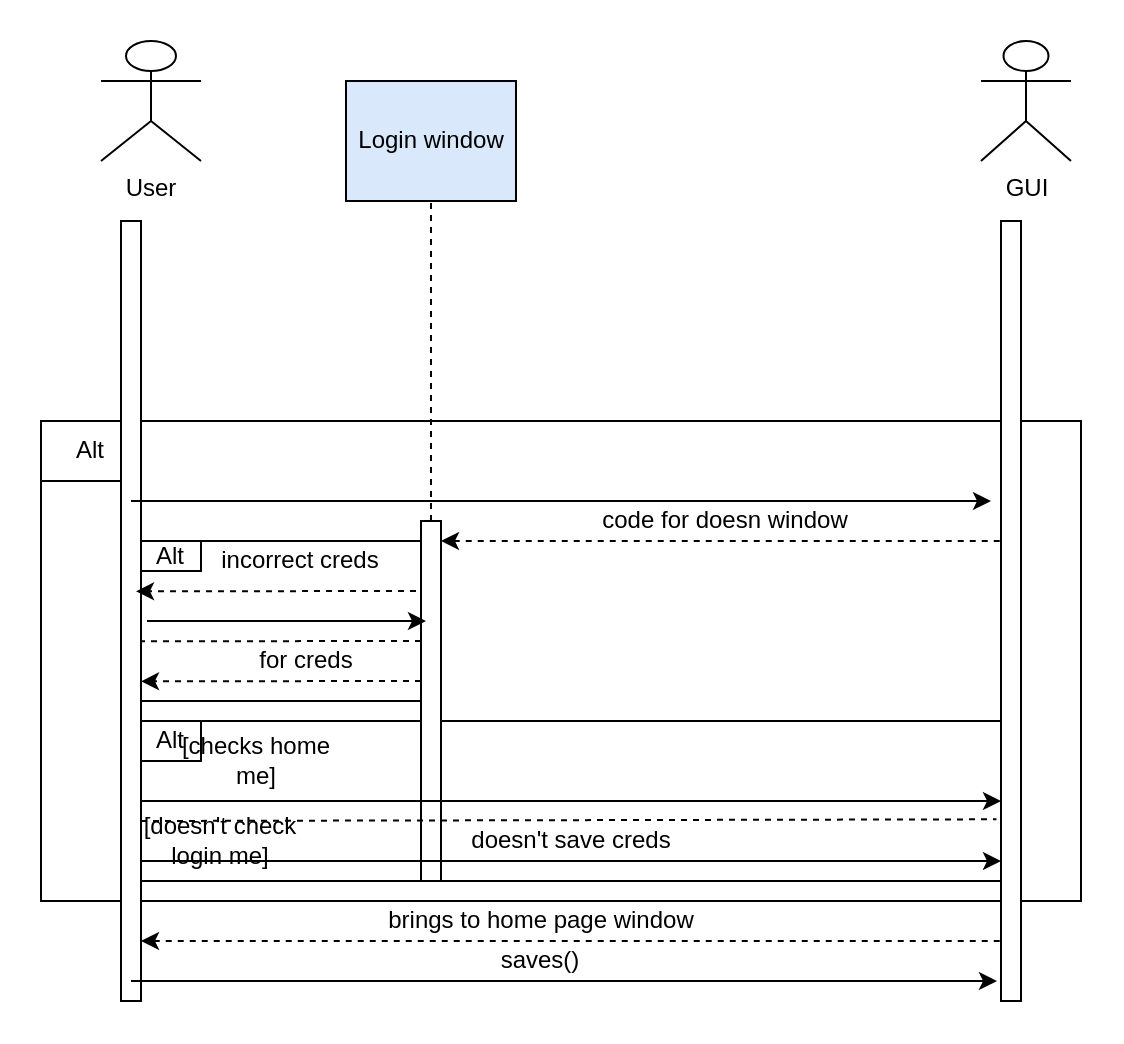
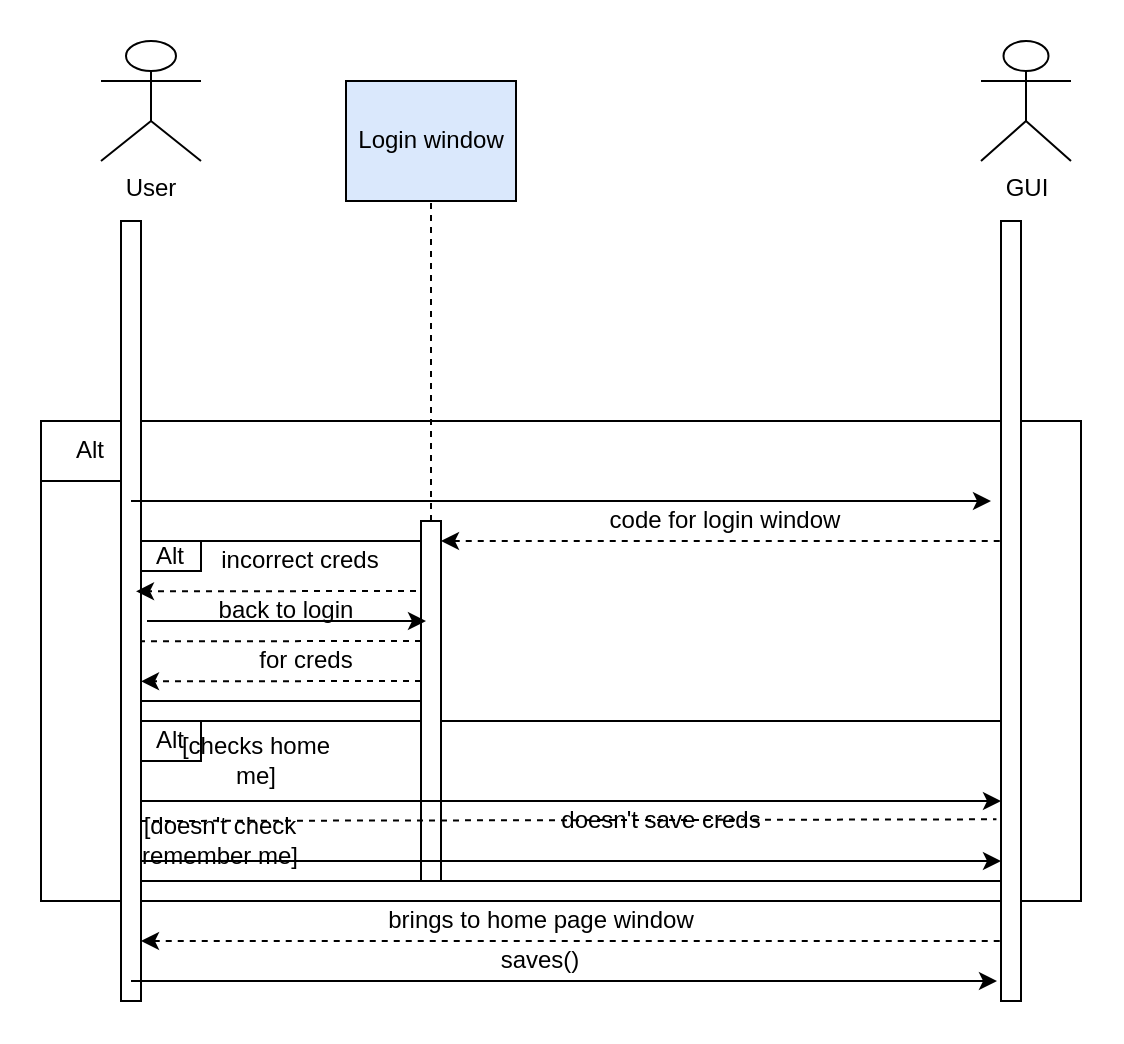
- <mxCell id="9" value="code for doesn window" style="text;html=1;strokeColor=none;fillColor=none;align=center;verticalAlign=middle;whiteSpace=wrap;rounded=0;" vertex="1" parent="1"><mxGeometry x="295" y="250" width="135" height="20" as="geometry" /></mxCell>
+ <mxCell id="9" value="code for login window" style="text;html=1;strokeColor=none;fillColor=none;align=center;verticalAlign=middle;whiteSpace=wrap;rounded=0;" vertex="1" parent="1"><mxGeometry x="295" y="250" width="135" height="20" as="geometry" /></mxCell>
+ <mxCell id="31" value="back to login" style="text;html=1;strokeColor=none;fillColor=none;align=center;verticalAlign=middle;whiteSpace=wrap;rounded=0;" vertex="1" parent="1"><mxGeometry x="92.5" y="295" width="100" height="20" as="geometry" /></mxCell>
- <mxCell id="16" value="[doesn't check login me]" style="text;html=1;strokeColor=none;fillColor=none;align=center;verticalAlign=middle;whiteSpace=wrap;rounded=0;" vertex="1" parent="1"><mxGeometry x="60" y="410" width="100" height="20" as="geometry" /></mxCell>
+ <mxCell id="16" value="[doesn't check remember me]" style="text;html=1;strokeColor=none;fillColor=none;align=center;verticalAlign=middle;whiteSpace=wrap;rounded=0;" vertex="1" parent="1"><mxGeometry x="60" y="410" width="100" height="20" as="geometry" /></mxCell>
- <mxCell id="26" value="doesn't save creds" style="text;html=1;strokeColor=none;fillColor=none;align=center;verticalAlign=middle;whiteSpace=wrap;rounded=0;" vertex="1" parent="1"><mxGeometry x="232.5" y="410" width="105" height="20" as="geometry" /></mxCell>
+ <mxCell id="26" value="doesn't save creds" style="text;html=1;strokeColor=none;fillColor=none;align=center;verticalAlign=middle;whiteSpace=wrap;rounded=0;" vertex="1" parent="1"><mxGeometry x="277.5" y="400" width="105" height="20" as="geometry" /></mxCell>
